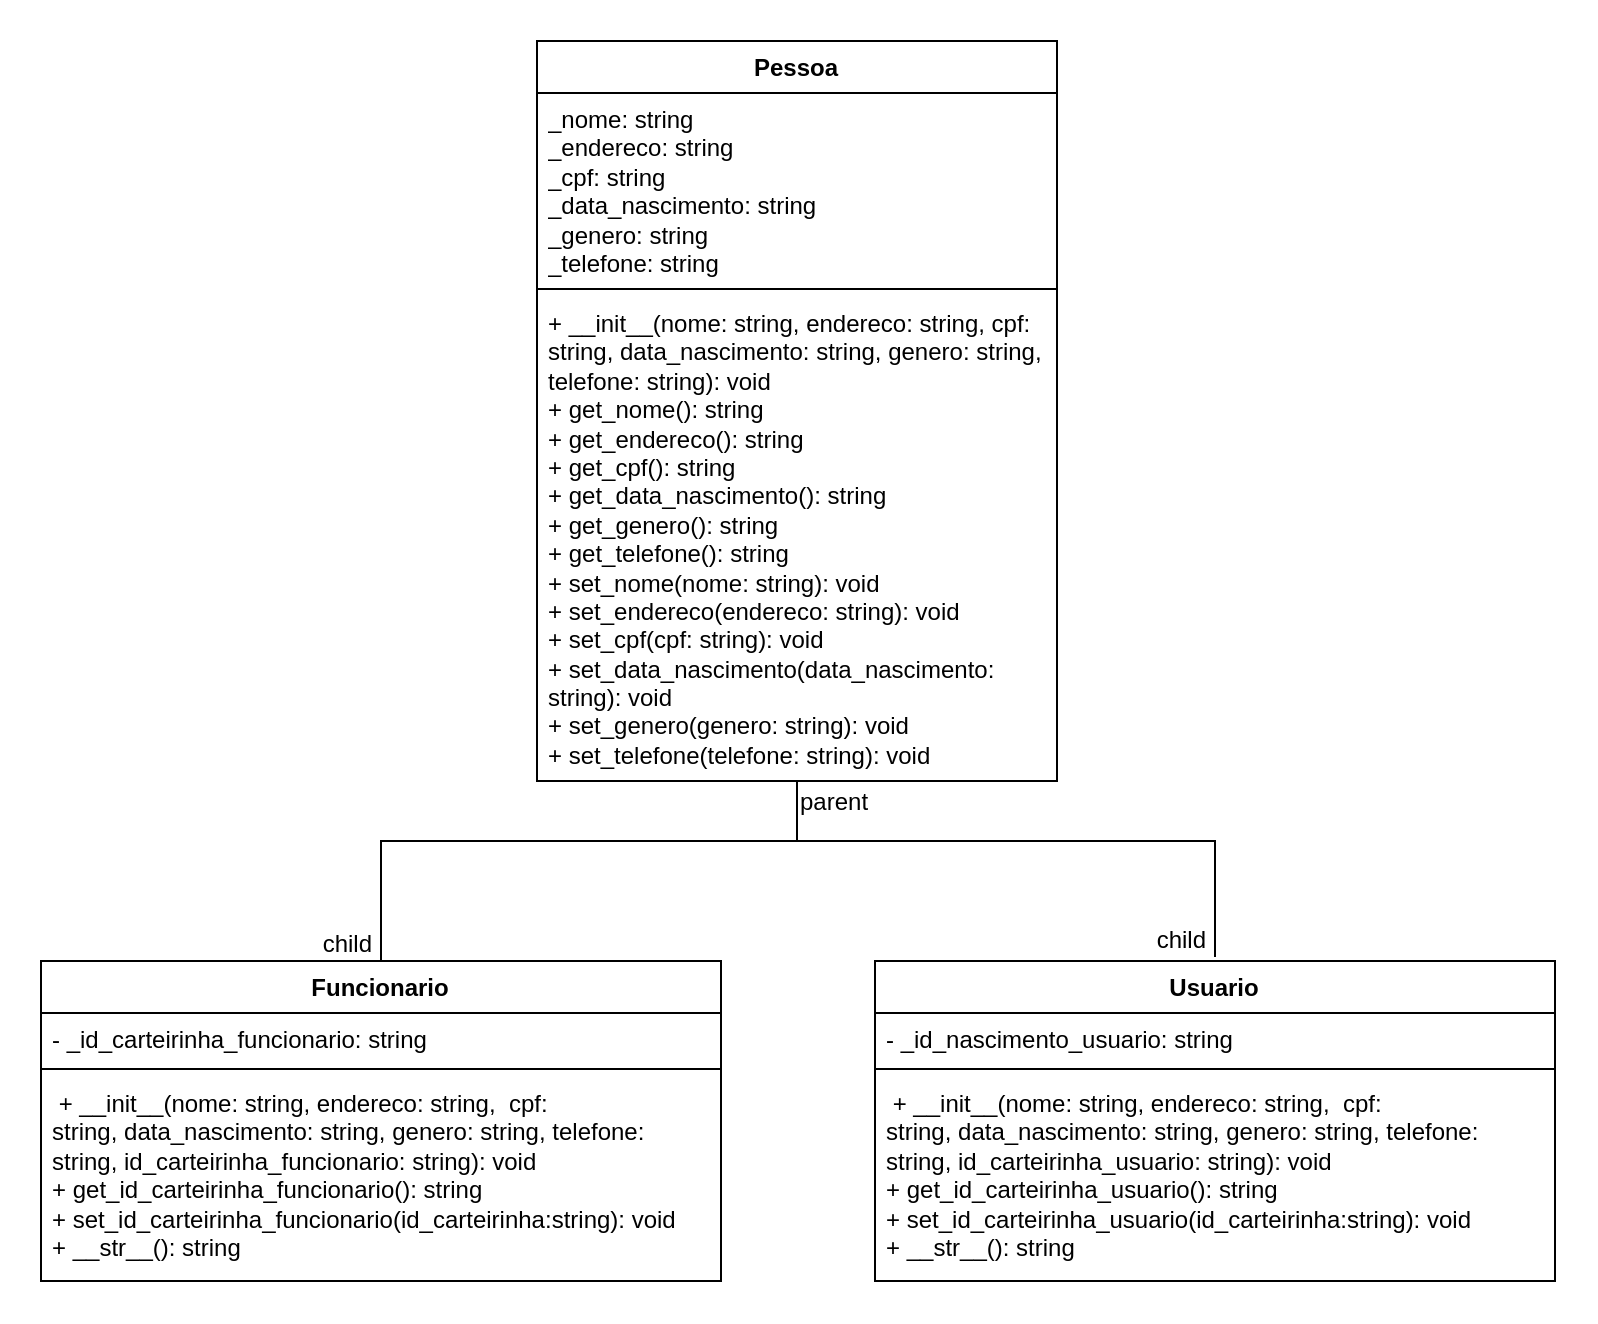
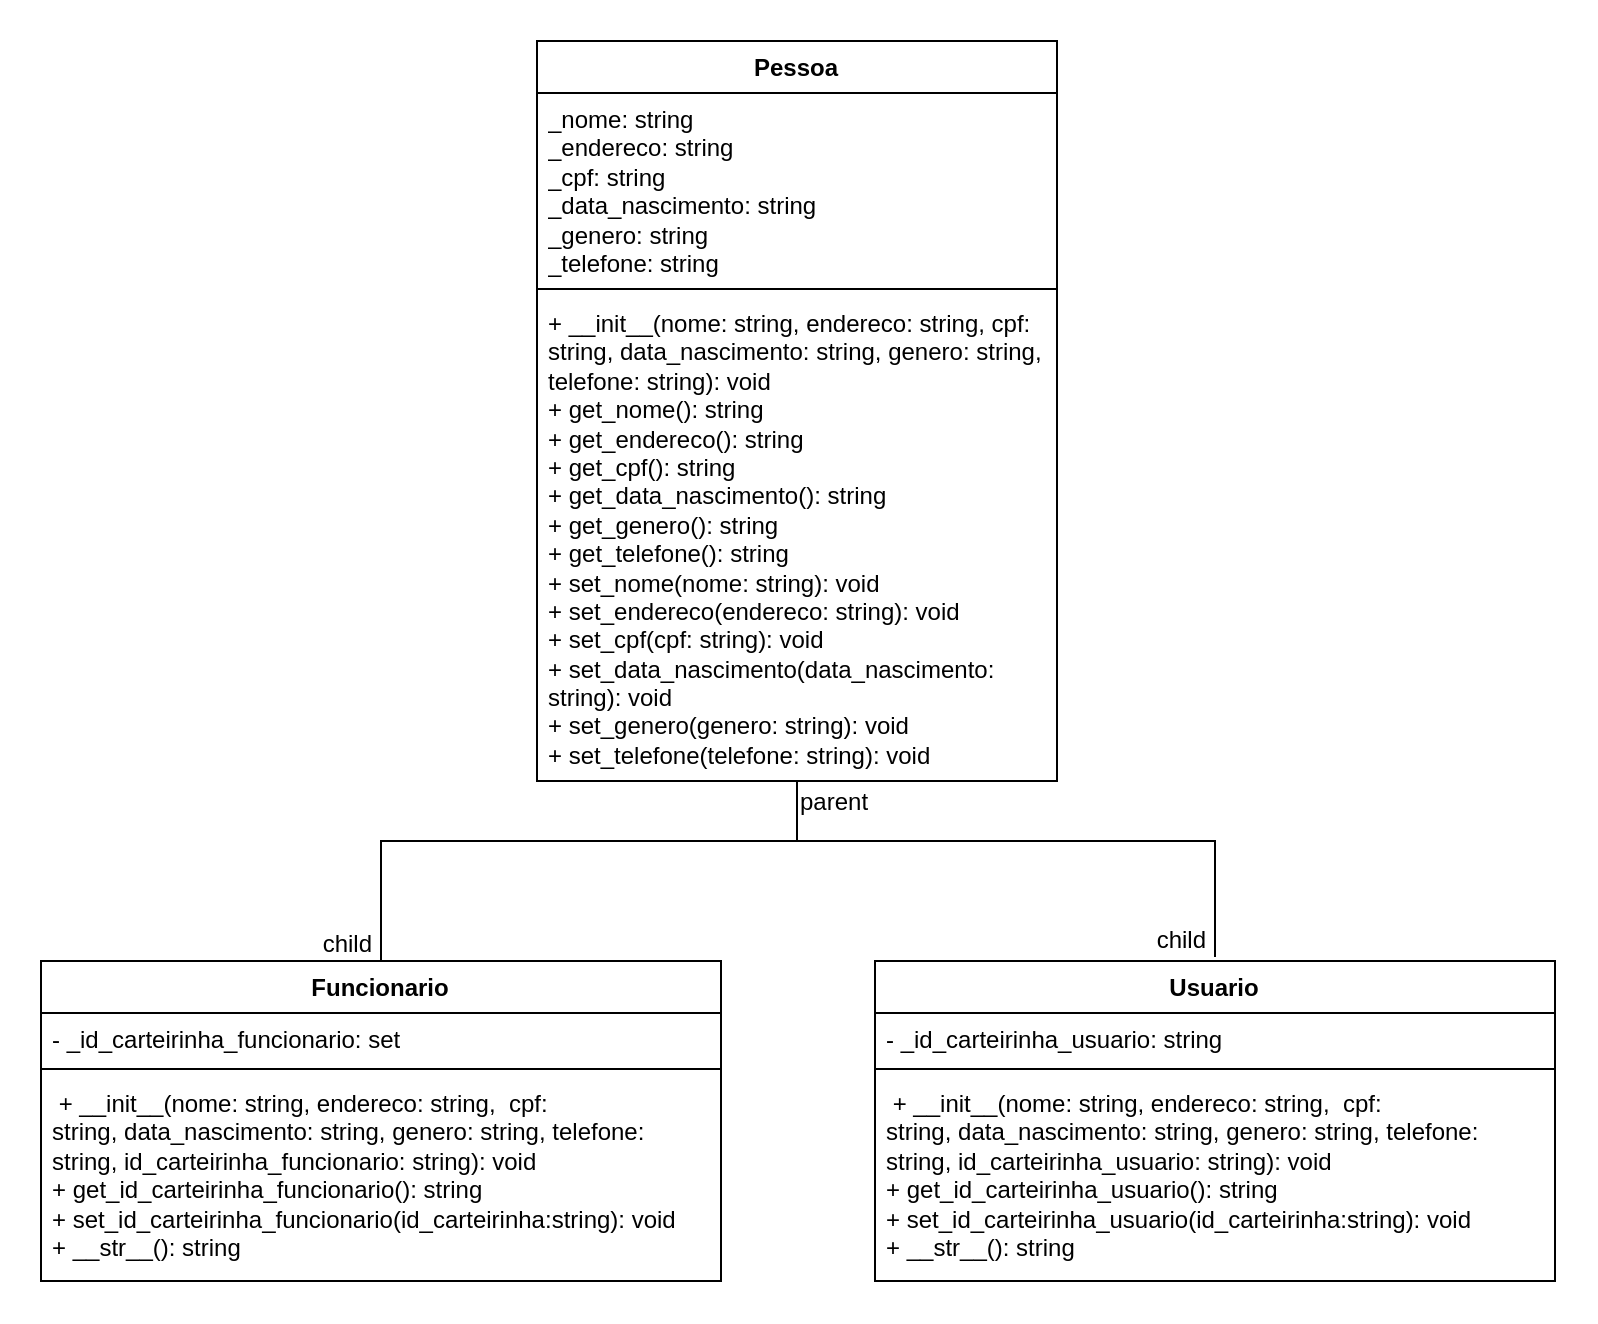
- <mxCell id="7" value="&lt;div&gt;- _id_carteirinha_funcionario:&amp;nbsp;&lt;span style=&quot;background-color: initial;&quot;&gt;string&amp;nbsp;&lt;/span&gt;&lt;/div&gt;" style="text;strokeColor=none;fillColor=none;align=left;verticalAlign=top;spacingLeft=4;spacingRight=4;overflow=hidden;rotatable=0;points=[[0,0.5],[1,0.5]];portConstraint=eastwest;whiteSpace=wrap;html=1;fontFamily=Helvetica;fontSize=12;fontColor=default;" vertex="1" parent="6"><mxGeometry y="26" width="340" height="24" as="geometry" /></mxCell>
+ <mxCell id="7" value="&lt;div&gt;- _id_carteirinha_funcionario:&amp;nbsp;&lt;span style=&quot;background-color: initial;&quot;&gt;set&amp;nbsp;&lt;/span&gt;&lt;/div&gt;" style="text;strokeColor=none;fillColor=none;align=left;verticalAlign=top;spacingLeft=4;spacingRight=4;overflow=hidden;rotatable=0;points=[[0,0.5],[1,0.5]];portConstraint=eastwest;whiteSpace=wrap;html=1;fontFamily=Helvetica;fontSize=12;fontColor=default;" vertex="1" parent="6"><mxGeometry y="26" width="340" height="24" as="geometry" /></mxCell>
- <mxCell id="11" value="&lt;div&gt;- _id_nascimento_usuario:&amp;nbsp;&lt;span style=&quot;background-color: initial;&quot;&gt;string&amp;nbsp;&lt;/span&gt;&lt;/div&gt;" style="text;strokeColor=none;fillColor=none;align=left;verticalAlign=top;spacingLeft=4;spacingRight=4;overflow=hidden;rotatable=0;points=[[0,0.5],[1,0.5]];portConstraint=eastwest;whiteSpace=wrap;html=1;fontFamily=Helvetica;fontSize=12;fontColor=default;" vertex="1" parent="10"><mxGeometry y="26" width="340" height="24" as="geometry" /></mxCell>
+ <mxCell id="11" value="&lt;div&gt;- _id_carteirinha_usuario:&amp;nbsp;&lt;span style=&quot;background-color: initial;&quot;&gt;string&amp;nbsp;&lt;/span&gt;&lt;/div&gt;" style="text;strokeColor=none;fillColor=none;align=left;verticalAlign=top;spacingLeft=4;spacingRight=4;overflow=hidden;rotatable=0;points=[[0,0.5],[1,0.5]];portConstraint=eastwest;whiteSpace=wrap;html=1;fontFamily=Helvetica;fontSize=12;fontColor=default;" vertex="1" parent="10"><mxGeometry y="26" width="340" height="24" as="geometry" /></mxCell>
